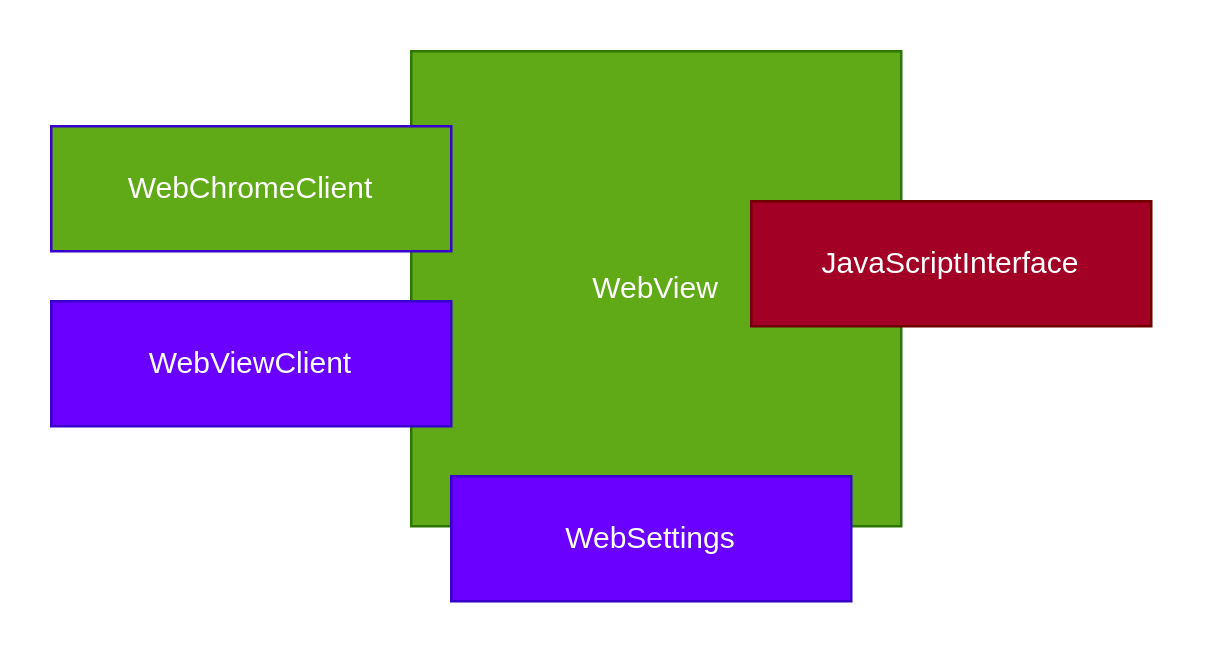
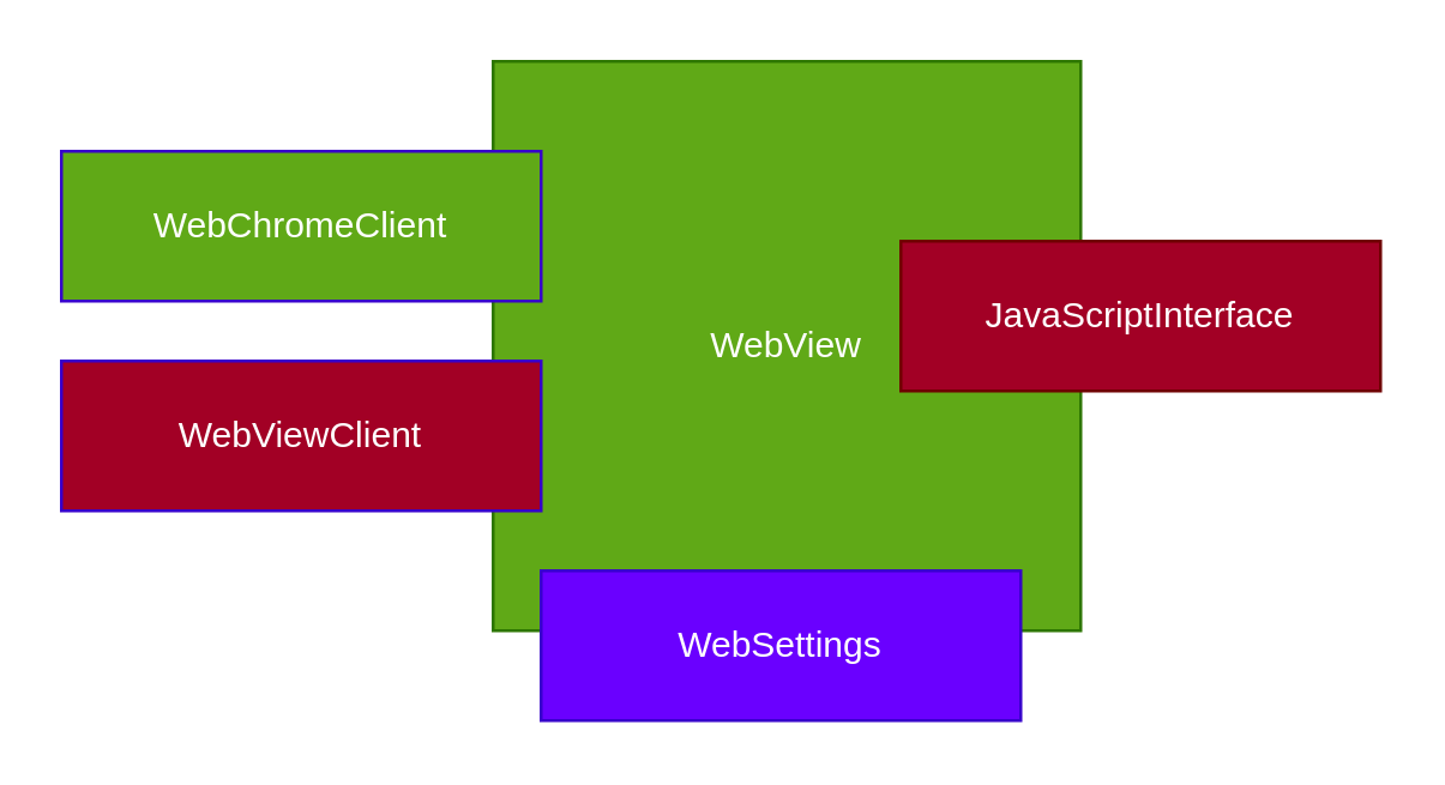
- <mxCell id="4" value="WebViewClient" style="whiteSpace=wrap;html=1;fillColor=#6a00ff;strokeColor=#3700CC;fontColor=#ffffff;" vertex="1" parent="1"><mxGeometry x="20" y="120" width="160" height="50" as="geometry" /></mxCell>
+ <mxCell id="4" value="WebViewClient" style="whiteSpace=wrap;html=1;fillColor=#a20025;strokeColor=#3700CC;fontColor=#ffffff;" vertex="1" parent="1"><mxGeometry x="20" y="120" width="160" height="50" as="geometry" /></mxCell>
